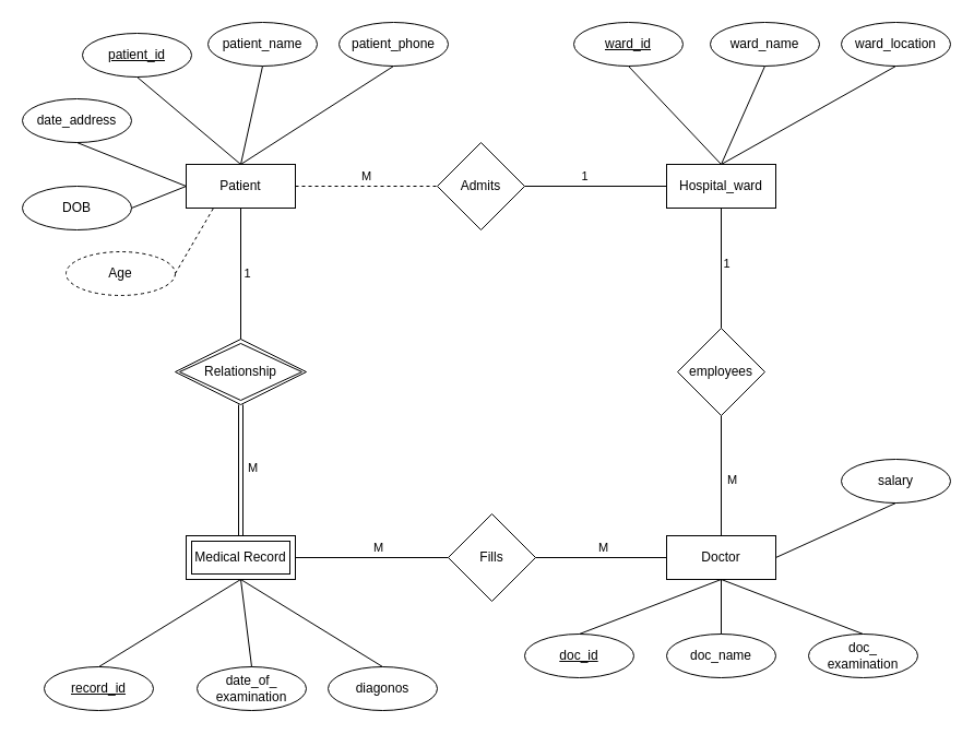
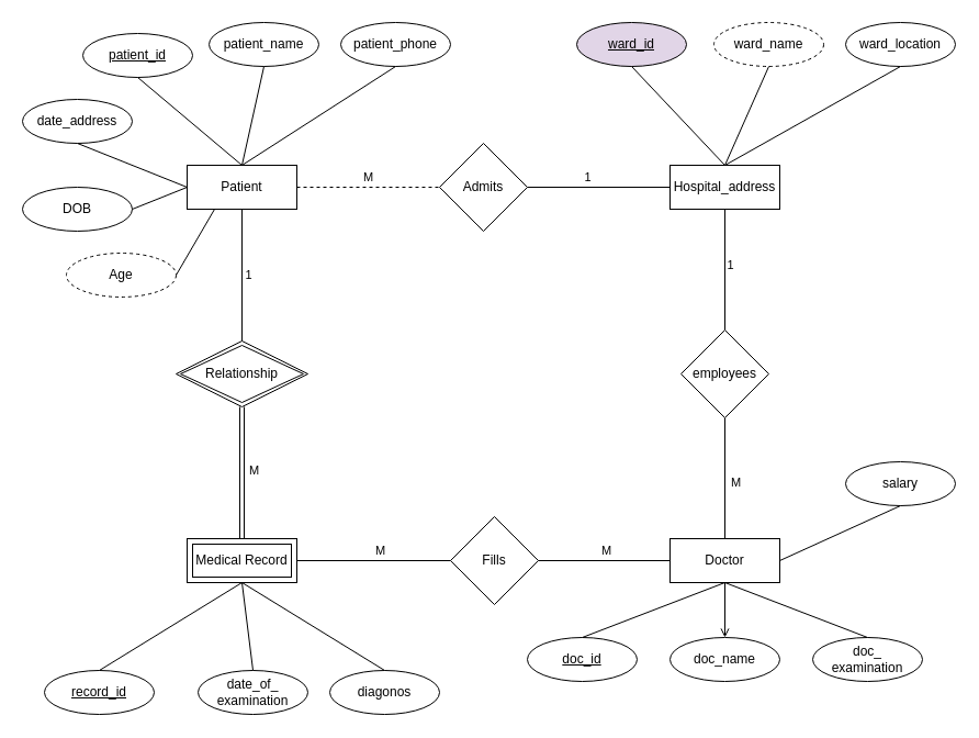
- <mxCell id="13" value="&lt;u&gt;ward_id&lt;/u&gt;" style="ellipse;whiteSpace=wrap;html=1;" parent="1" vertex="1"><mxGeometry x="525" y="20" width="100" height="40" as="geometry" /></mxCell>
+ <mxCell id="13" value="&lt;u&gt;ward_id&lt;/u&gt;" style="ellipse;whiteSpace=wrap;html=1;fillColor=#e1d5e7;" parent="1" vertex="1"><mxGeometry x="525" y="20" width="100" height="40" as="geometry" /></mxCell>
- <mxCell id="14" value="ward_name" style="ellipse;whiteSpace=wrap;html=1;" parent="1" vertex="1"><mxGeometry x="650" y="20" width="100" height="40" as="geometry" /></mxCell>
+ <mxCell id="14" value="ward_name" style="ellipse;whiteSpace=wrap;html=1;dashed=1;" parent="1" vertex="1"><mxGeometry x="650" y="20" width="100" height="40" as="geometry" /></mxCell>
- <mxCell id="47" value="Hospital_ward" style="whiteSpace=wrap;html=1;align=center;" parent="1" vertex="1"><mxGeometry x="610" y="150" width="100" height="40" as="geometry" /></mxCell>
+ <mxCell id="47" value="Hospital_address" style="whiteSpace=wrap;html=1;align=center;" parent="1" vertex="1"><mxGeometry x="610" y="150" width="100" height="40" as="geometry" /></mxCell>
- <mxCell id="53" value="" style="endArrow=none;html=1;rounded=0;exitX=1;exitY=0.5;exitDx=0;exitDy=0;entryX=0.25;entryY=1;entryDx=0;entryDy=0;dashed=1;" parent="1" source="54" target="48" edge="1"><mxGeometry relative="1" as="geometry"><mxPoint x="160" y="250" as="sourcePoint" /><mxPoint x="180" y="180" as="targetPoint" /></mxGeometry></mxCell>
+ <mxCell id="53" value="" style="endArrow=none;html=1;rounded=0;exitX=1;exitY=0.5;exitDx=0;exitDy=0;entryX=0.25;entryY=1;entryDx=0;entryDy=0;" parent="1" source="54" target="48" edge="1"><mxGeometry relative="1" as="geometry"><mxPoint x="160" y="250" as="sourcePoint" /><mxPoint x="180" y="180" as="targetPoint" /></mxGeometry></mxCell>
- <mxCell id="30" value="" style="endArrow=none;html=1;rounded=0;exitX=0.5;exitY=1;exitDx=0;exitDy=0;entryX=0.5;entryY=0;entryDx=0;entryDy=0;" parent="1" source="46" target="25" edge="1"><mxGeometry width="50" height="50" relative="1" as="geometry"><mxPoint x="660" y="540" as="sourcePoint" /><mxPoint x="830" y="480" as="targetPoint" /></mxGeometry></mxCell>
+ <mxCell id="30" value="" style="endArrow=open;html=1;rounded=0;exitX=0.5;exitY=1;exitDx=0;exitDy=0;entryX=0.5;entryY=0;entryDx=0;entryDy=0;" parent="1" source="46" target="25" edge="1"><mxGeometry width="50" height="50" relative="1" as="geometry"><mxPoint x="660" y="540" as="sourcePoint" /><mxPoint x="830" y="480" as="targetPoint" /></mxGeometry></mxCell>
